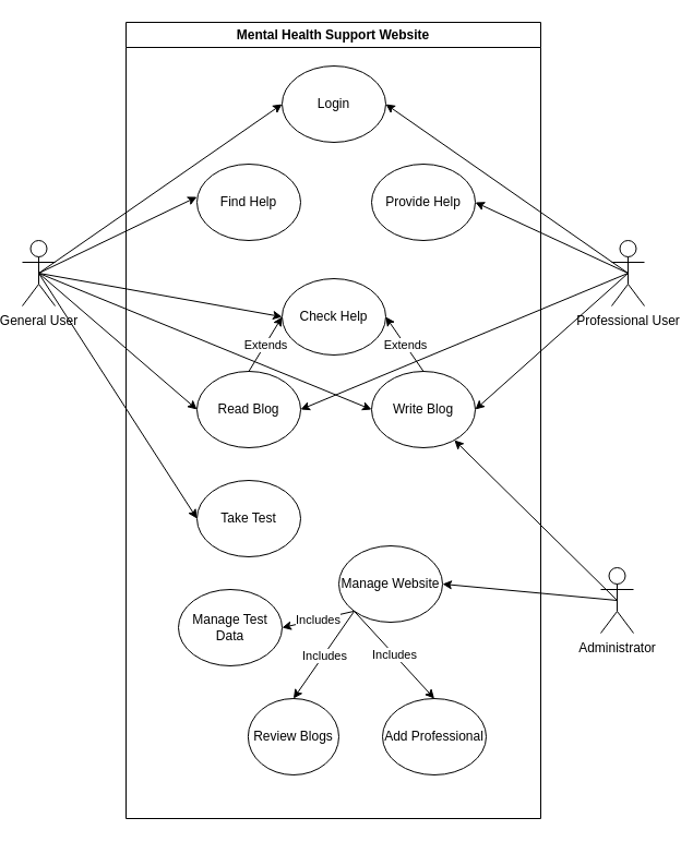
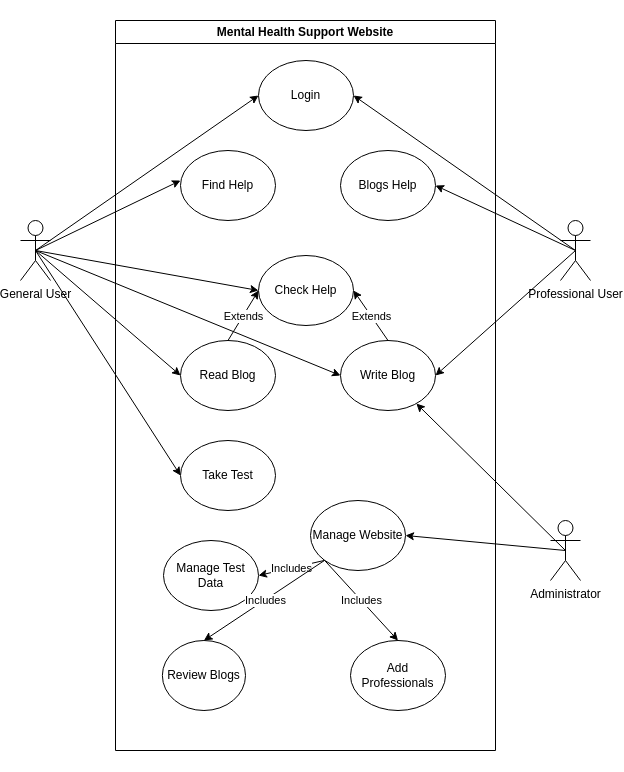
- <mxCell id="7" value="Provide Help" style="ellipse;whiteSpace=wrap;html=1;" vertex="1" parent="2"><mxGeometry x="225" y="130" width="95" height="70" as="geometry" /></mxCell>
+ <mxCell id="7" value="Blogs Help" style="ellipse;whiteSpace=wrap;html=1;" vertex="1" parent="2"><mxGeometry x="225" y="130" width="95" height="70" as="geometry" /></mxCell>
- <mxCell id="34" value="" style="endArrow=classic;html=1;rounded=0;exitX=0.5;exitY=0.5;exitDx=0;exitDy=0;exitPerimeter=0;entryX=1;entryY=0.5;entryDx=0;entryDy=0;" edge="1" parent="1" source="25" target="5"><mxGeometry width="50" height="50" relative="1" as="geometry"><mxPoint x="350" y="460" as="sourcePoint" /><mxPoint x="400" as="targetPoint" y="410" /></mxGeometry></mxCell>
- <mxCell id="15" value="Review Blogs" style="ellipse;whiteSpace=wrap;html=1;aspect=fixed;" vertex="1" parent="2"><mxGeometry x="111.87" y="620" width="83.13" height="70" as="geometry" /></mxCell>
+ <mxCell id="15" value="Review Blogs" style="ellipse;whiteSpace=wrap;html=1;aspect=fixed;" vertex="1" parent="2"><mxGeometry x="46.87" y="620" width="83.13" height="70" as="geometry" /></mxCell>
- <mxCell id="16" value="Add Professional" style="ellipse;whiteSpace=wrap;html=1;" vertex="1" parent="2"><mxGeometry x="235" y="620" width="95" height="70" as="geometry" /></mxCell>
+ <mxCell id="16" value="Add Professionals" style="ellipse;whiteSpace=wrap;html=1;" vertex="1" parent="2"><mxGeometry x="235" y="620" width="95" height="70" as="geometry" /></mxCell>
